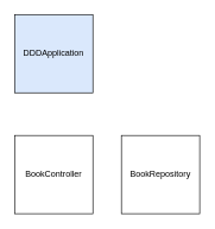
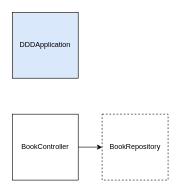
+ <mxCell id="4" value="" style="endArrow=classic;html=1;exitX=1;exitY=0.5;exitDx=0;exitDy=0;entryX=0;entryY=0.5;entryDx=0;entryDy=0;" edge="1" parent="1" source="2" target="3"><mxGeometry width="50" height="50" relative="1" as="geometry"><mxPoint x="110" y="290" as="sourcePoint" /><mxPoint x="160" y="240" as="targetPoint" /></mxGeometry></mxCell>
- <mxCell id="3" value="BookRepository" style="whiteSpace=wrap;html=1;aspect=fixed;" vertex="1" parent="1"><mxGeometry x="170" y="190" width="110" height="110" as="geometry" /></mxCell>
+ <mxCell id="3" value="BookRepository" style="whiteSpace=wrap;html=1;aspect=fixed;dashed=1;" vertex="1" parent="1"><mxGeometry x="170" y="190" width="110" height="110" as="geometry" /></mxCell>
